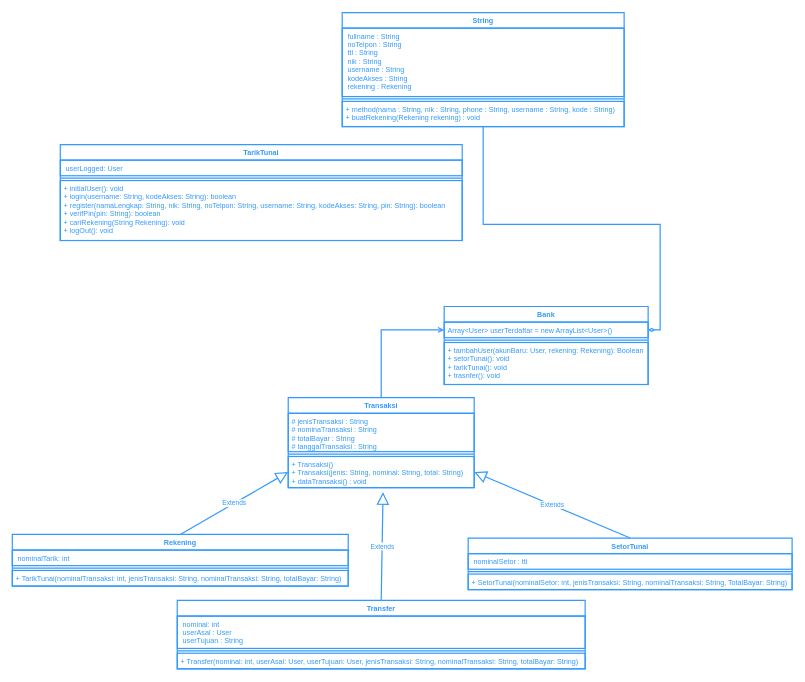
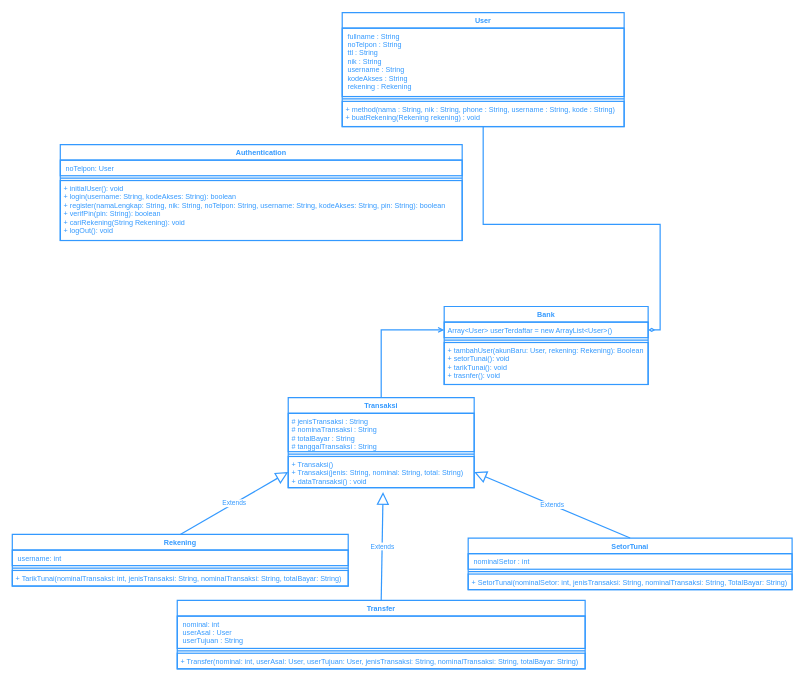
- <mxCell id="20" value="String" style="swimlane;fontStyle=1;align=center;verticalAlign=top;childLayout=stackLayout;horizontal=1;startSize=26;horizontalStack=0;resizeParent=1;resizeParentMax=0;resizeLast=0;collapsible=1;marginBottom=0;strokeColor=#3399FF;fontColor=#3399FF;strokeWidth=2;" parent="1" vertex="1"><mxGeometry x="570" y="20" width="470" height="190" as="geometry" /></mxCell>
+ <mxCell id="20" value="User" style="swimlane;fontStyle=1;align=center;verticalAlign=top;childLayout=stackLayout;horizontal=1;startSize=26;horizontalStack=0;resizeParent=1;resizeParentMax=0;resizeLast=0;collapsible=1;marginBottom=0;strokeColor=#3399FF;fontColor=#3399FF;strokeWidth=2;" parent="1" vertex="1"><mxGeometry x="570" y="20" width="470" height="190" as="geometry" /></mxCell>
- <mxCell id="24" value="TarikTunai" style="swimlane;fontStyle=1;align=center;verticalAlign=top;childLayout=stackLayout;horizontal=1;startSize=26;horizontalStack=0;resizeParent=1;resizeParentMax=0;resizeLast=0;collapsible=1;marginBottom=0;strokeColor=#3399FF;fontColor=#3399FF;strokeWidth=2;" parent="1" vertex="1"><mxGeometry x="100" y="240" width="670" height="160" as="geometry" /></mxCell>
+ <mxCell id="24" value="Authentication" style="swimlane;fontStyle=1;align=center;verticalAlign=top;childLayout=stackLayout;horizontal=1;startSize=26;horizontalStack=0;resizeParent=1;resizeParentMax=0;resizeLast=0;collapsible=1;marginBottom=0;strokeColor=#3399FF;fontColor=#3399FF;strokeWidth=2;" parent="1" vertex="1"><mxGeometry x="100" y="240" width="670" height="160" as="geometry" /></mxCell>
- <mxCell id="25" value=" userLogged: User" style="text;strokeColor=#3399FF;fillColor=none;align=left;verticalAlign=top;spacingLeft=4;spacingRight=4;overflow=hidden;rotatable=0;points=[[0,0.5],[1,0.5]];portConstraint=eastwest;fontColor=#3399FF;strokeWidth=2;" parent="24" vertex="1"><mxGeometry y="26" width="670" height="26" as="geometry" /></mxCell>
+ <mxCell id="25" value=" noTelpon: User" style="text;strokeColor=#3399FF;fillColor=none;align=left;verticalAlign=top;spacingLeft=4;spacingRight=4;overflow=hidden;rotatable=0;points=[[0,0.5],[1,0.5]];portConstraint=eastwest;fontColor=#3399FF;strokeWidth=2;" parent="24" vertex="1"><mxGeometry y="26" width="670" height="26" as="geometry" /></mxCell>
- <mxCell id="3" value=" nominalTarik: int" style="text;strokeColor=#3399FF;fillColor=none;align=left;verticalAlign=top;spacingLeft=4;spacingRight=4;overflow=hidden;rotatable=0;points=[[0,0.5],[1,0.5]];portConstraint=eastwest;fontColor=#3399FF;strokeWidth=2;" parent="2" vertex="1"><mxGeometry y="26" width="560" height="26" as="geometry" /></mxCell>
+ <mxCell id="3" value=" username: int" style="text;strokeColor=#3399FF;fillColor=none;align=left;verticalAlign=top;spacingLeft=4;spacingRight=4;overflow=hidden;rotatable=0;points=[[0,0.5],[1,0.5]];portConstraint=eastwest;fontColor=#3399FF;strokeWidth=2;" parent="2" vertex="1"><mxGeometry y="26" width="560" height="26" as="geometry" /></mxCell>
- <mxCell id="12" value=" nominalSetor : ttl" style="text;strokeColor=#3399FF;fillColor=none;align=left;verticalAlign=top;spacingLeft=4;spacingRight=4;overflow=hidden;rotatable=0;points=[[0,0.5],[1,0.5]];portConstraint=eastwest;fontColor=#3399FF;strokeWidth=2;" parent="11" vertex="1"><mxGeometry y="26" width="540" height="26" as="geometry" /></mxCell>
+ <mxCell id="12" value=" nominalSetor : int" style="text;strokeColor=#3399FF;fillColor=none;align=left;verticalAlign=top;spacingLeft=4;spacingRight=4;overflow=hidden;rotatable=0;points=[[0,0.5],[1,0.5]];portConstraint=eastwest;fontColor=#3399FF;strokeWidth=2;" parent="11" vertex="1"><mxGeometry y="26" width="540" height="26" as="geometry" /></mxCell>
